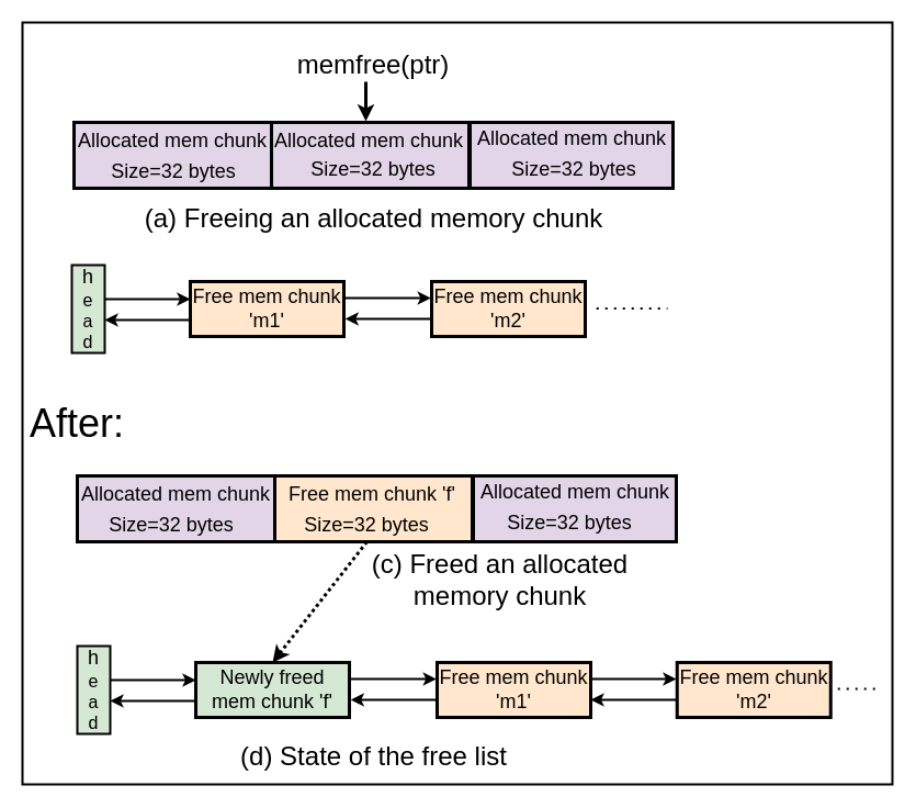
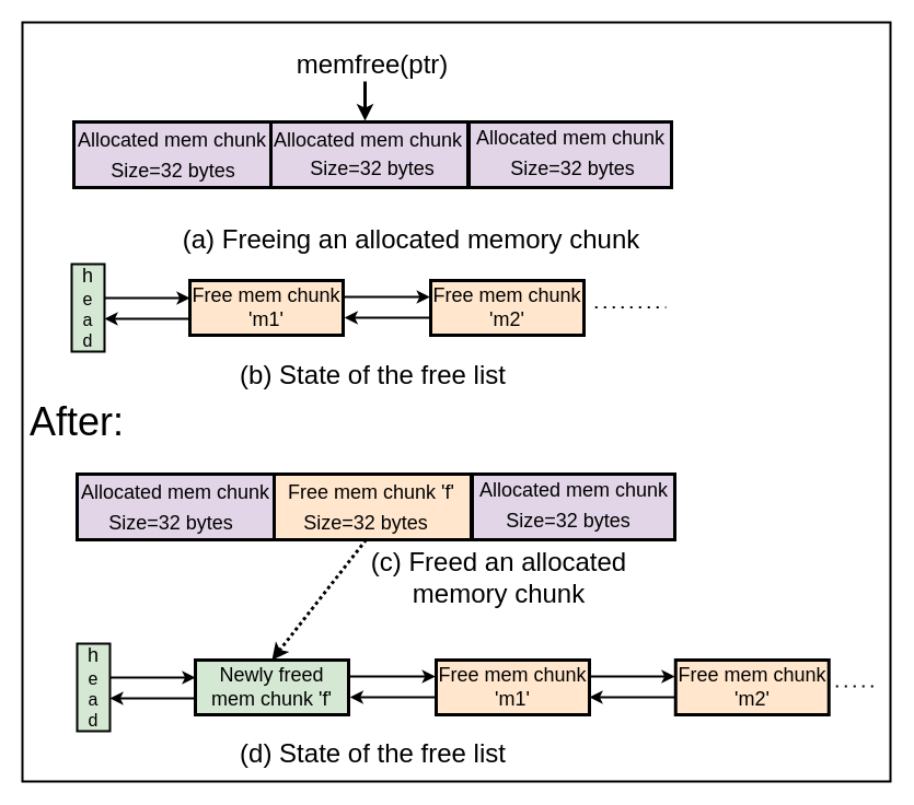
- <mxCell id="29" value="&lt;font style=&quot;font-size: 24px;&quot;&gt;(a) Freeing an allocated memory chunk&lt;/font&gt;" style="text;html=1;strokeColor=none;fillColor=none;align=center;verticalAlign=middle;whiteSpace=wrap;rounded=0;" parent="1" vertex="1"><mxGeometry x="114.5" y="184" width="451" height="30" as="geometry" /></mxCell>
+ <mxCell id="29" value="&lt;font style=&quot;font-size: 24px;&quot;&gt;(a) Freeing an allocated memory chunk&lt;/font&gt;" style="text;html=1;strokeColor=none;fillColor=none;align=center;verticalAlign=middle;whiteSpace=wrap;rounded=0;" parent="1" vertex="1"><mxGeometry x="149.5" y="204" width="451" height="30" as="geometry" /></mxCell>
+ <mxCell id="45" value="&lt;font style=&quot;font-size: 24px;&quot;&gt;(b) State of the free list&lt;/font&gt;" style="text;html=1;strokeColor=none;fillColor=none;align=center;verticalAlign=middle;whiteSpace=wrap;rounded=0;" parent="1" vertex="1"><mxGeometry x="114.5" y="328" width="451" height="30" as="geometry" /></mxCell>
